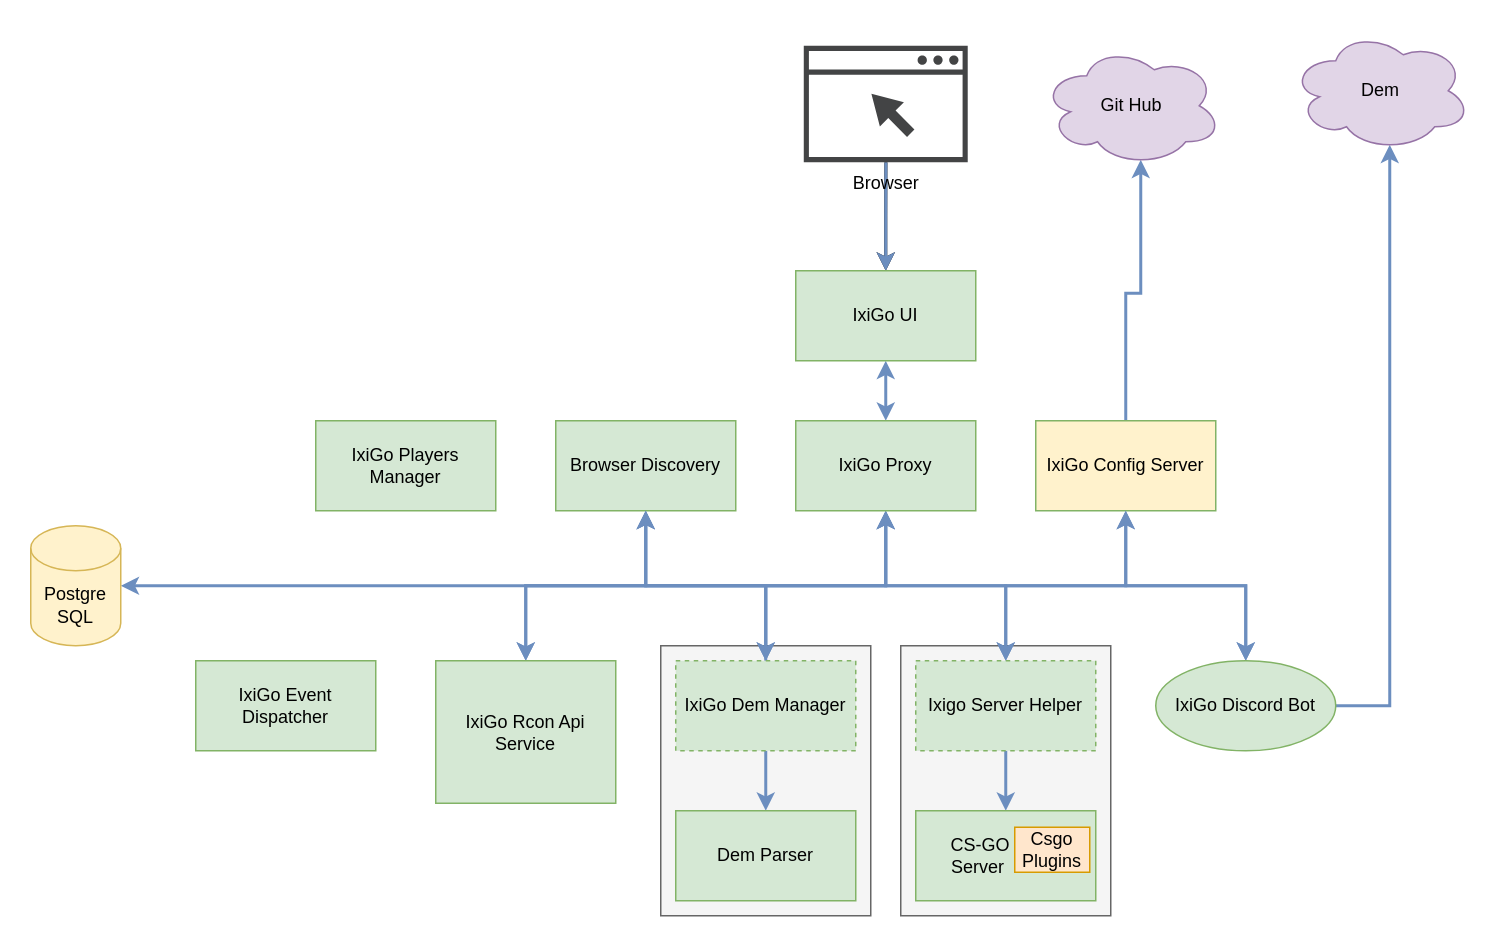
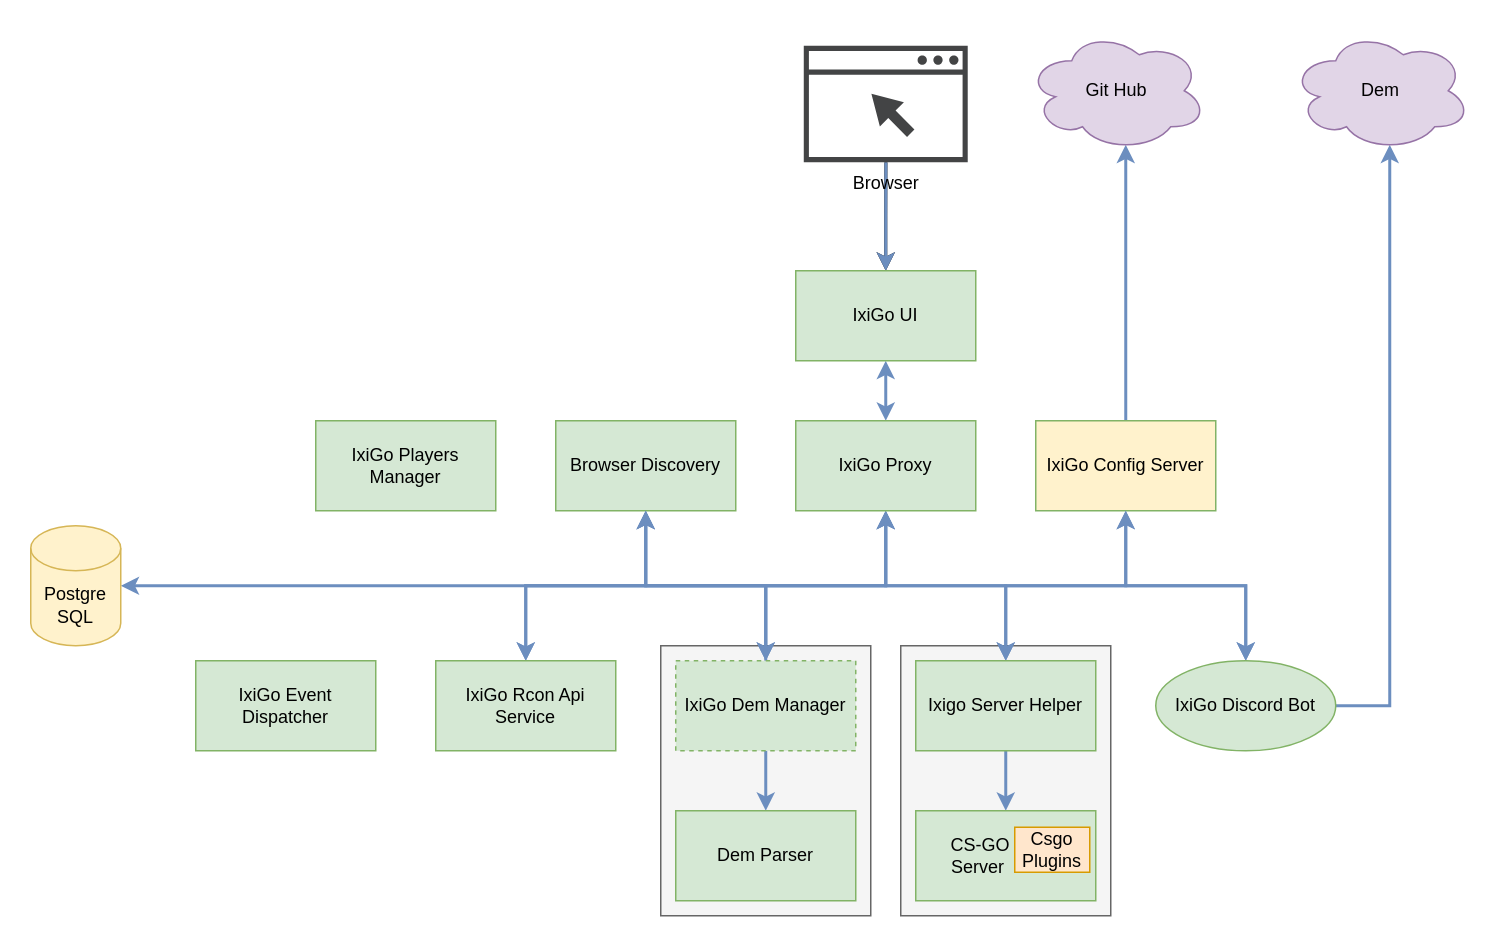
- <mxCell id="31" value="Git Hub" style="ellipse;shape=cloud;whiteSpace=wrap;html=1;fillColor=#e1d5e7;strokeColor=#9673a6;" parent="1" vertex="1"><mxGeometry x="694" y="30" width="120" height="80" as="geometry" /></mxCell>
+ <mxCell id="31" value="Git Hub" style="ellipse;shape=cloud;whiteSpace=wrap;html=1;fillColor=#e1d5e7;strokeColor=#9673a6;" parent="1" vertex="1"><mxGeometry x="684" y="20" width="120" height="80" as="geometry" /></mxCell>
- <mxCell id="17" value="Ixigo Server Helper" style="rounded=0;whiteSpace=wrap;html=1;fillColor=#d5e8d4;strokeColor=#82b366;dashed=1;" parent="1" vertex="1"><mxGeometry x="610" y="440" width="120" height="60" as="geometry" /></mxCell>
+ <mxCell id="17" value="Ixigo Server Helper" style="rounded=0;whiteSpace=wrap;html=1;fillColor=#d5e8d4;strokeColor=#82b366;" parent="1" vertex="1"><mxGeometry x="610" y="440" width="120" height="60" as="geometry" /></mxCell>
- <mxCell id="13" value="IxiGo Rcon Api Service" style="rounded=0;whiteSpace=wrap;html=1;fillColor=#d5e8d4;strokeColor=#82b366;" parent="1" vertex="1"><mxGeometry x="290" y="440" width="120" height="95" as="geometry" /></mxCell>
+ <mxCell id="13" value="IxiGo Rcon Api Service" style="rounded=0;whiteSpace=wrap;html=1;fillColor=#d5e8d4;strokeColor=#82b366;" parent="1" vertex="1"><mxGeometry x="290" y="440" width="120" height="60" as="geometry" /></mxCell>
